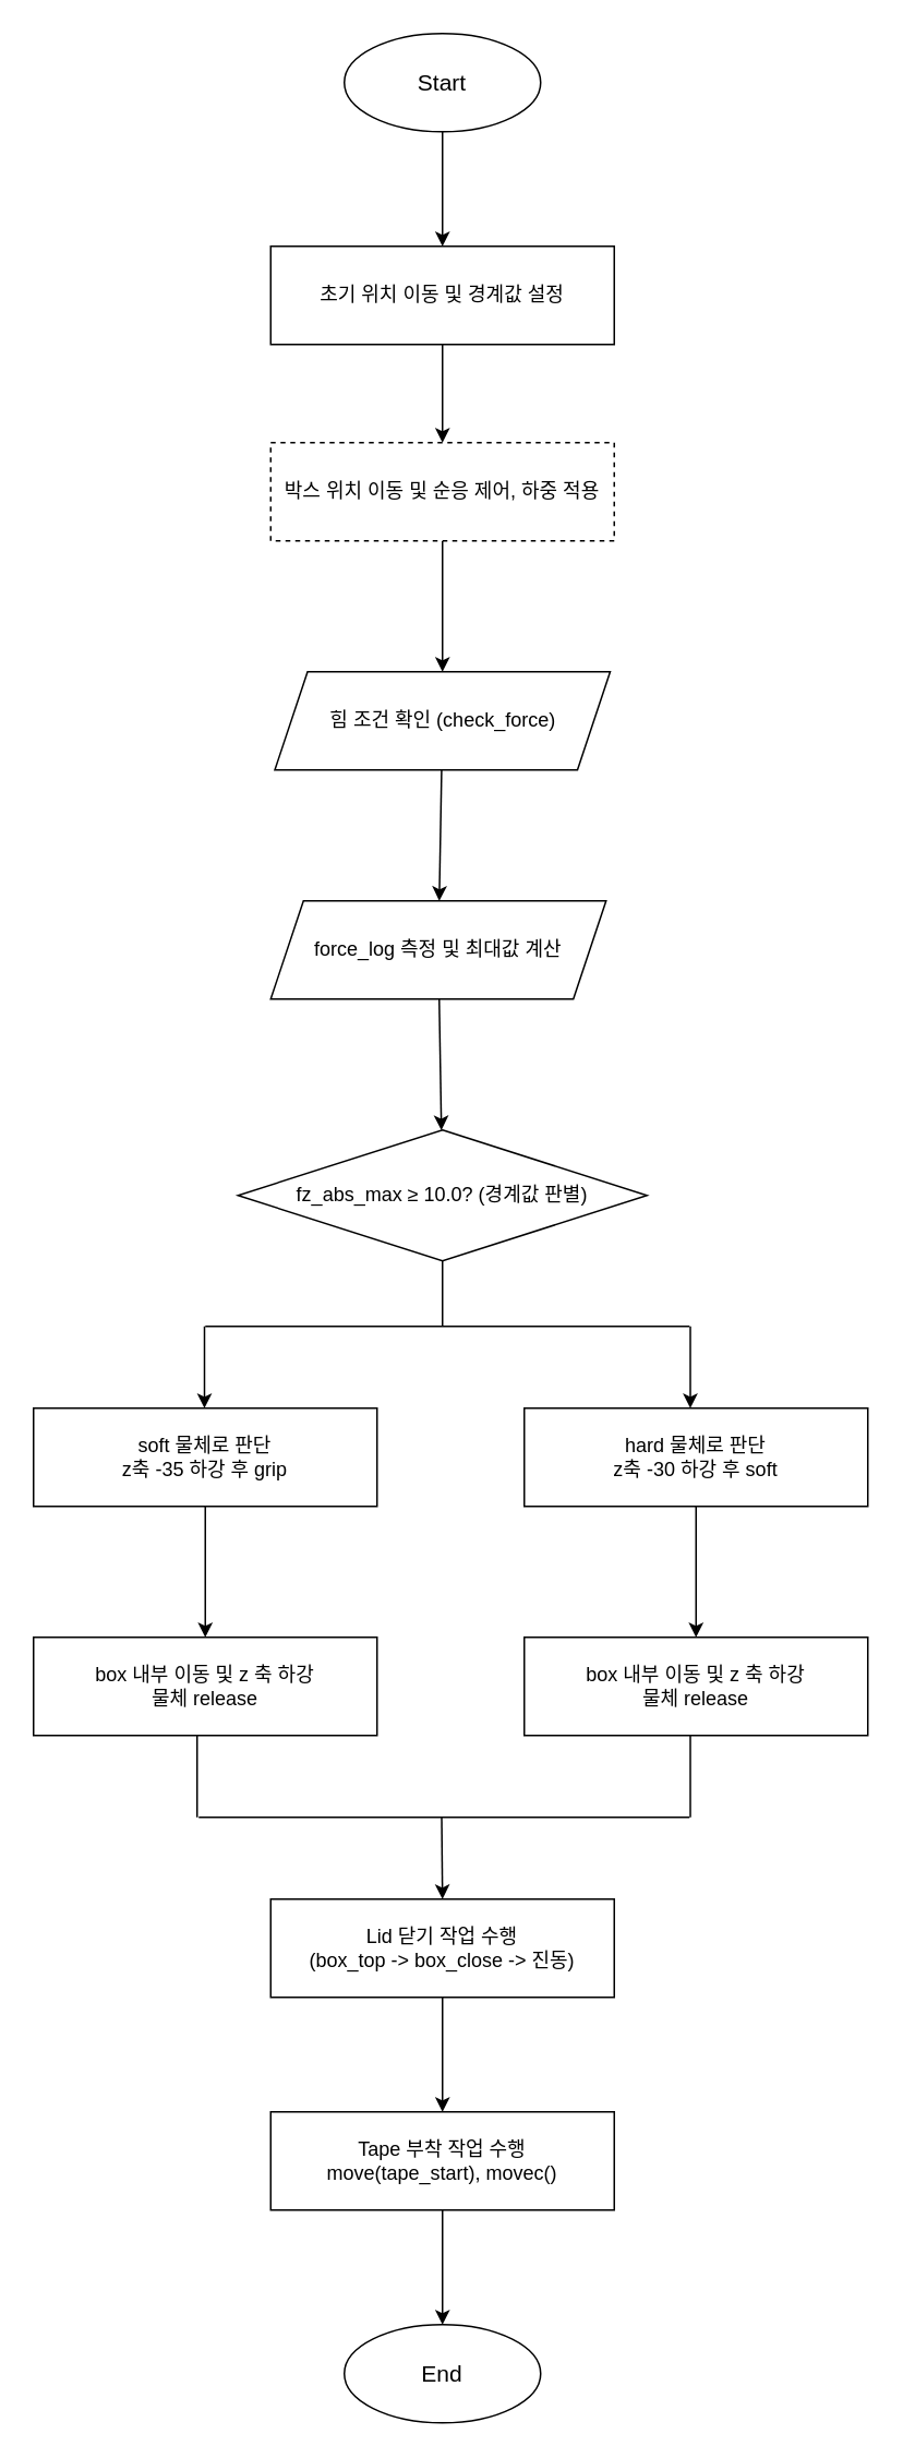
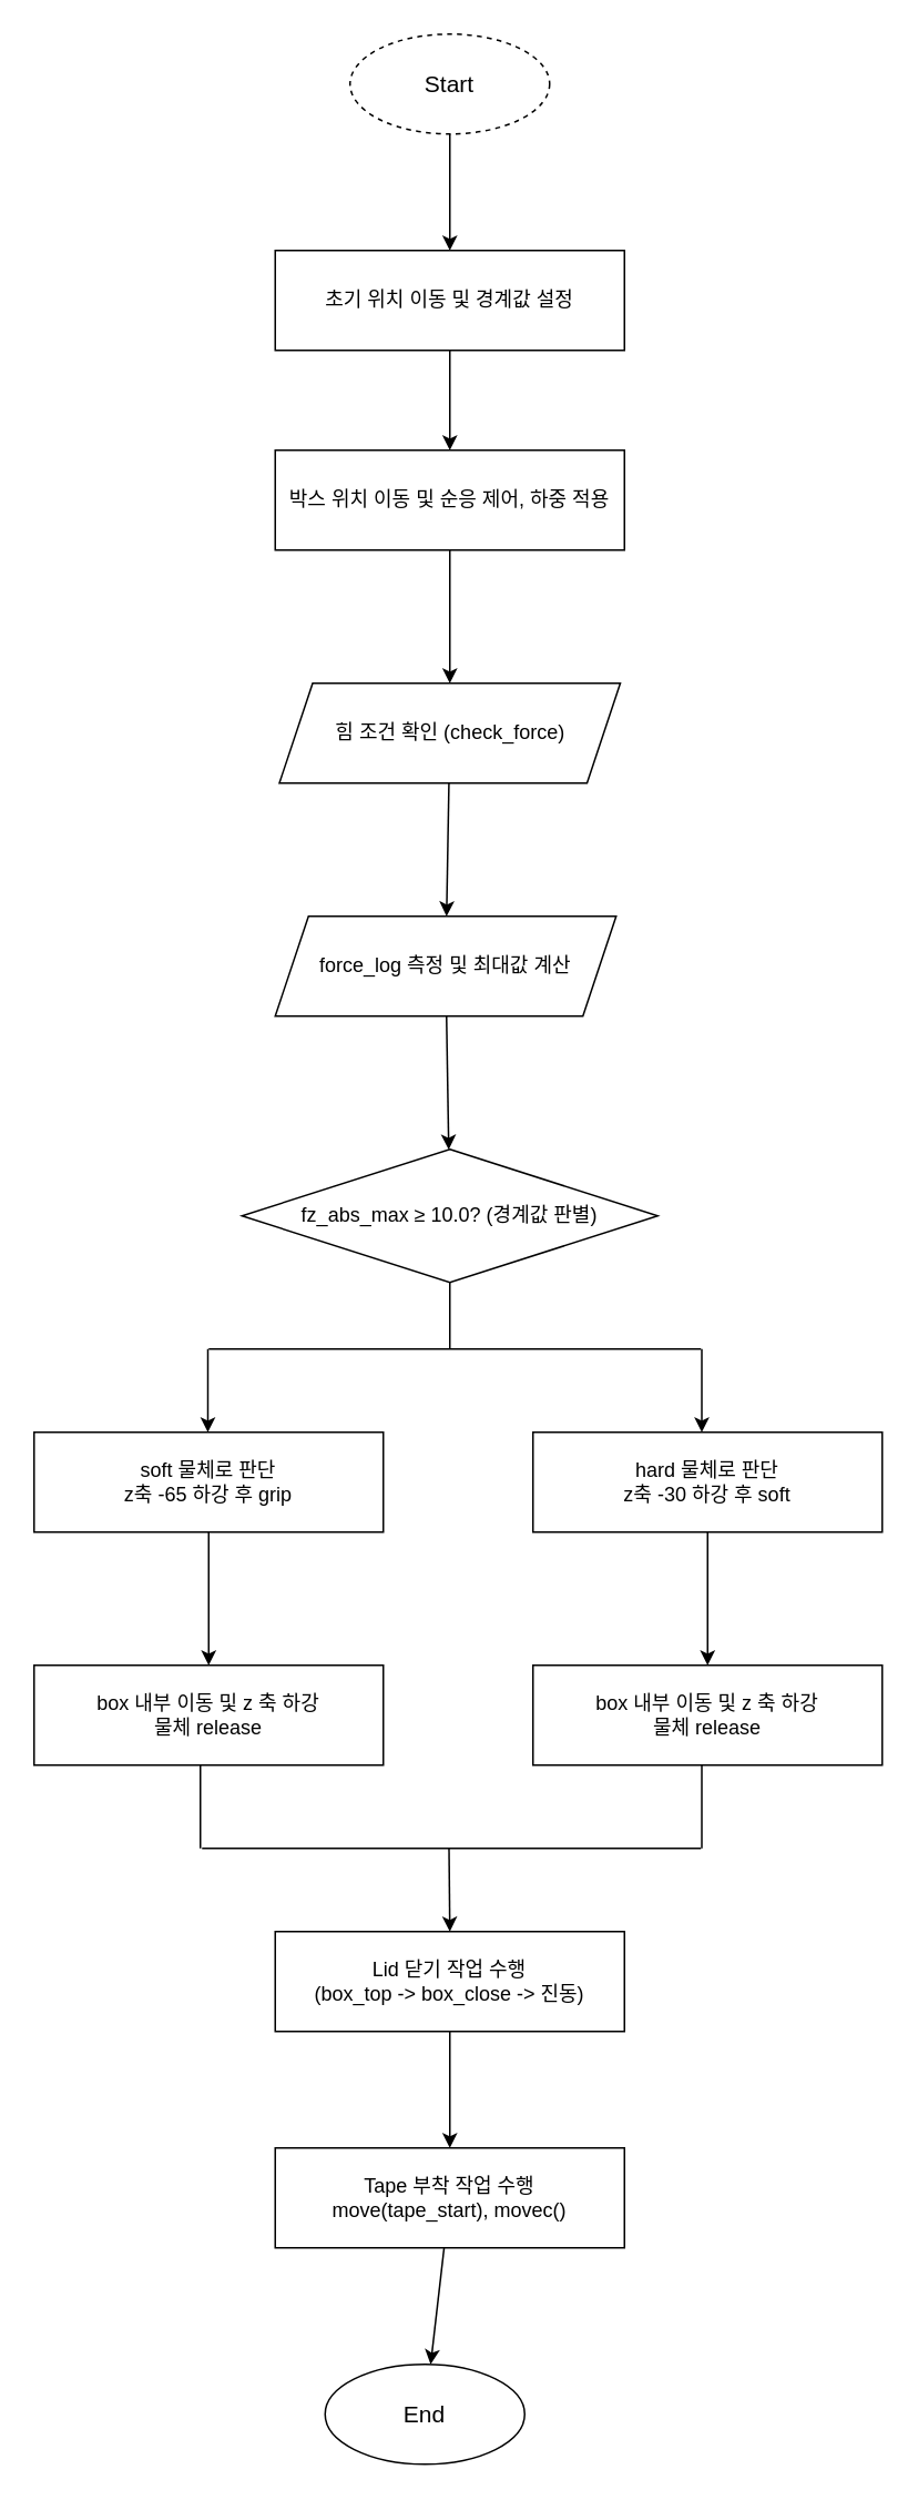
- <mxCell id="3" value="&lt;font style=&quot;font-size: 14px;&quot;&gt;Start&lt;/font&gt;" style="ellipse;whiteSpace=wrap;html=1;" vertex="1" parent="1"><mxGeometry x="210" y="20" width="120" height="60" as="geometry" /></mxCell>
+ <mxCell id="3" value="&lt;font style=&quot;font-size: 14px;&quot;&gt;Start&lt;/font&gt;" style="ellipse;whiteSpace=wrap;html=1;dashed=1;" vertex="1" parent="1"><mxGeometry x="210" y="20" width="120" height="60" as="geometry" /></mxCell>
- <mxCell id="7" value="박스 위치 이동 및 순응 제어, 하중 적용" style="rounded=0;whiteSpace=wrap;html=1;dashed=1;" vertex="1" parent="1"><mxGeometry x="165" y="270" width="210" height="60" as="geometry" /></mxCell>
+ <mxCell id="7" value="박스 위치 이동 및 순응 제어, 하중 적용" style="rounded=0;whiteSpace=wrap;html=1;" vertex="1" parent="1"><mxGeometry x="165" y="270" width="210" height="60" as="geometry" /></mxCell>
- <mxCell id="16" value="soft 물체로 판단&lt;div&gt;z축 -35 하강 후 grip&lt;/div&gt;" style="rounded=0;whiteSpace=wrap;html=1;" vertex="1" parent="1"><mxGeometry x="20" y="860" width="210" height="60" as="geometry" /></mxCell>
+ <mxCell id="16" value="soft 물체로 판단&lt;div&gt;z축 -65 하강 후 grip&lt;/div&gt;" style="rounded=0;whiteSpace=wrap;html=1;" vertex="1" parent="1"><mxGeometry x="20" y="860" width="210" height="60" as="geometry" /></mxCell>
- <mxCell id="23" value="&lt;span style=&quot;font-size: 14px;&quot;&gt;End&lt;/span&gt;" style="ellipse;whiteSpace=wrap;html=1;" vertex="1" parent="1"><mxGeometry x="210" y="1420" width="120" height="60" as="geometry" /></mxCell>
+ <mxCell id="23" value="&lt;span style=&quot;font-size: 14px;&quot;&gt;End&lt;/span&gt;" style="ellipse;whiteSpace=wrap;html=1;" vertex="1" parent="1"><mxGeometry x="195" y="1420" width="120" height="60" as="geometry" /></mxCell>
